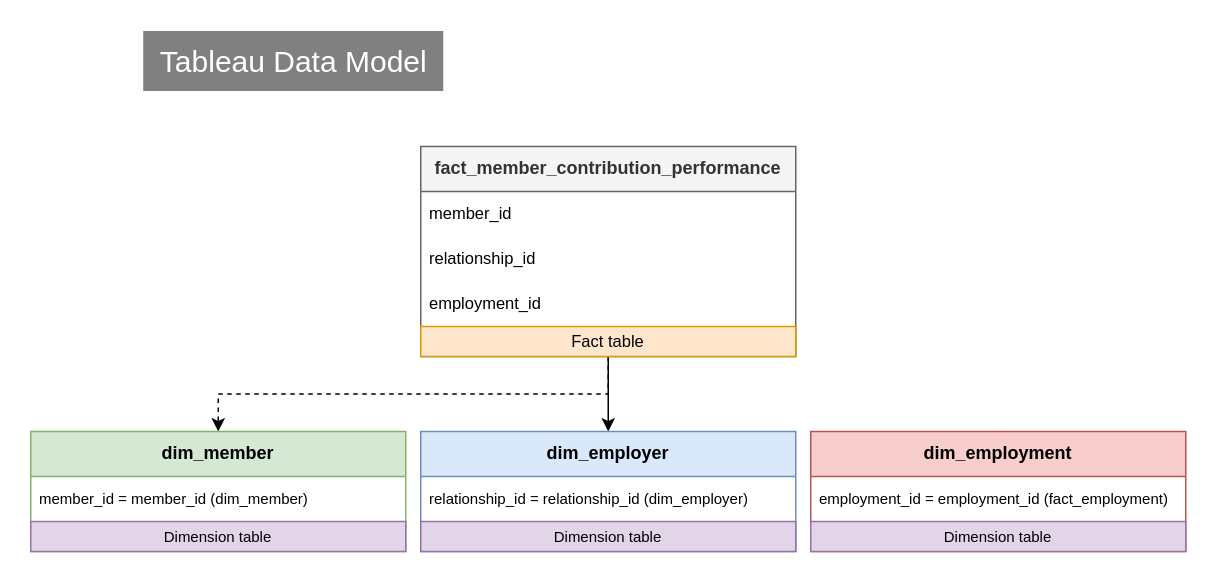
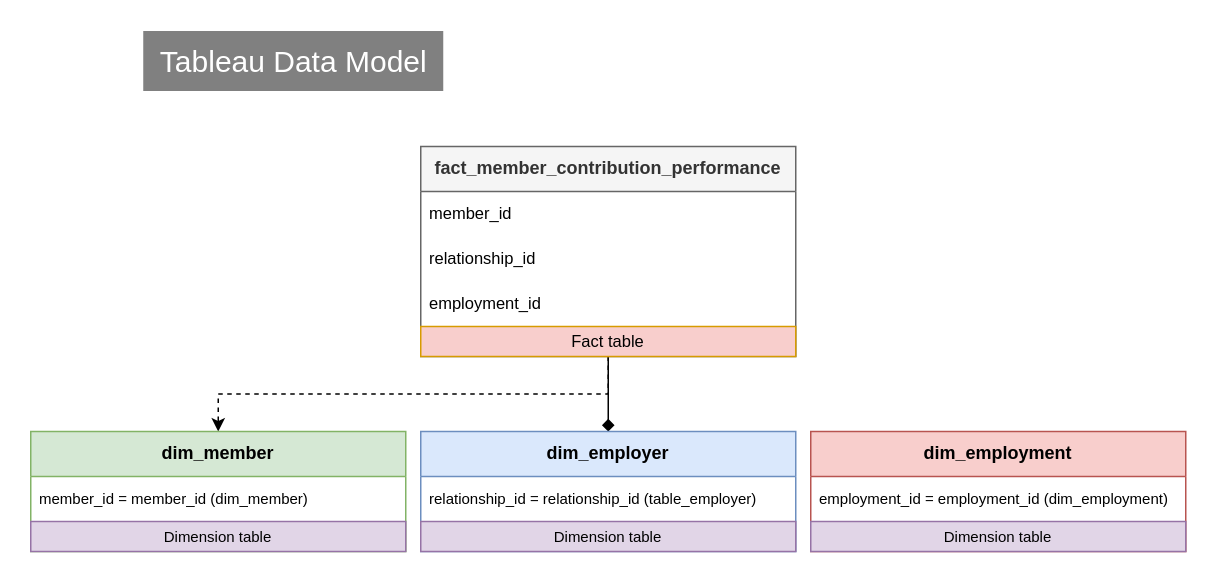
- <mxCell id="9" value="&lt;font style=&quot;font-size: 11px;&quot;&gt;Fact table&lt;/font&gt;" style="rounded=0;whiteSpace=wrap;html=1;fillColor=#ffe6cc;strokeColor=#d79b00;" parent="5" vertex="1"><mxGeometry y="120" width="250" height="20" as="geometry" /></mxCell>
+ <mxCell id="9" value="&lt;font style=&quot;font-size: 11px;&quot;&gt;Fact table&lt;/font&gt;" style="rounded=0;whiteSpace=wrap;html=1;fillColor=#f8cecc;strokeColor=#d79b00;" parent="5" vertex="1"><mxGeometry y="120" width="250" height="20" as="geometry" /></mxCell>
- <mxCell id="4" style="edgeStyle=orthogonalEdgeStyle;rounded=0;orthogonalLoop=1;jettySize=auto;html=1;entryX=0.5;entryY=0;entryDx=0;entryDy=0;" parent="1" source="5" target="13" edge="1"><mxGeometry relative="1" as="geometry" /></mxCell>
+ <mxCell id="4" style="edgeStyle=orthogonalEdgeStyle;rounded=0;orthogonalLoop=1;jettySize=auto;html=1;entryX=0.5;entryY=0;entryDx=0;entryDy=0;endArrow=diamond;" parent="1" source="5" target="13" edge="1"><mxGeometry relative="1" as="geometry" /></mxCell>
- <mxCell id="14" value="&lt;span style=&quot;font-size: 10px;&quot;&gt;relationship_id = relationship_id (dim_employer)&lt;/span&gt;" style="text;strokeColor=none;fillColor=none;align=left;verticalAlign=middle;spacingLeft=4;spacingRight=4;overflow=hidden;points=[[0,0.5],[1,0.5]];portConstraint=eastwest;rotatable=0;whiteSpace=wrap;html=1;" parent="13" vertex="1"><mxGeometry y="30" width="250" height="30" as="geometry" /></mxCell>
+ <mxCell id="14" value="&lt;span style=&quot;font-size: 10px;&quot;&gt;relationship_id = relationship_id (table_employer)&lt;/span&gt;" style="text;strokeColor=none;fillColor=none;align=left;verticalAlign=middle;spacingLeft=4;spacingRight=4;overflow=hidden;points=[[0,0.5],[1,0.5]];portConstraint=eastwest;rotatable=0;whiteSpace=wrap;html=1;" parent="13" vertex="1"><mxGeometry y="30" width="250" height="30" as="geometry" /></mxCell>
- <mxCell id="17" value="&lt;font style=&quot;font-size: 10px;&quot;&gt;employment_id = employment_id (fact_employment)&lt;/font&gt;" style="text;strokeColor=none;fillColor=none;align=left;verticalAlign=middle;spacingLeft=4;spacingRight=4;overflow=hidden;points=[[0,0.5],[1,0.5]];portConstraint=eastwest;rotatable=0;whiteSpace=wrap;html=1;" parent="16" vertex="1"><mxGeometry y="30" width="250" height="30" as="geometry" /></mxCell>
+ <mxCell id="17" value="&lt;font style=&quot;font-size: 10px;&quot;&gt;employment_id = employment_id (dim_employment)&lt;/font&gt;" style="text;strokeColor=none;fillColor=none;align=left;verticalAlign=middle;spacingLeft=4;spacingRight=4;overflow=hidden;points=[[0,0.5],[1,0.5]];portConstraint=eastwest;rotatable=0;whiteSpace=wrap;html=1;" parent="16" vertex="1"><mxGeometry y="30" width="250" height="30" as="geometry" /></mxCell>
